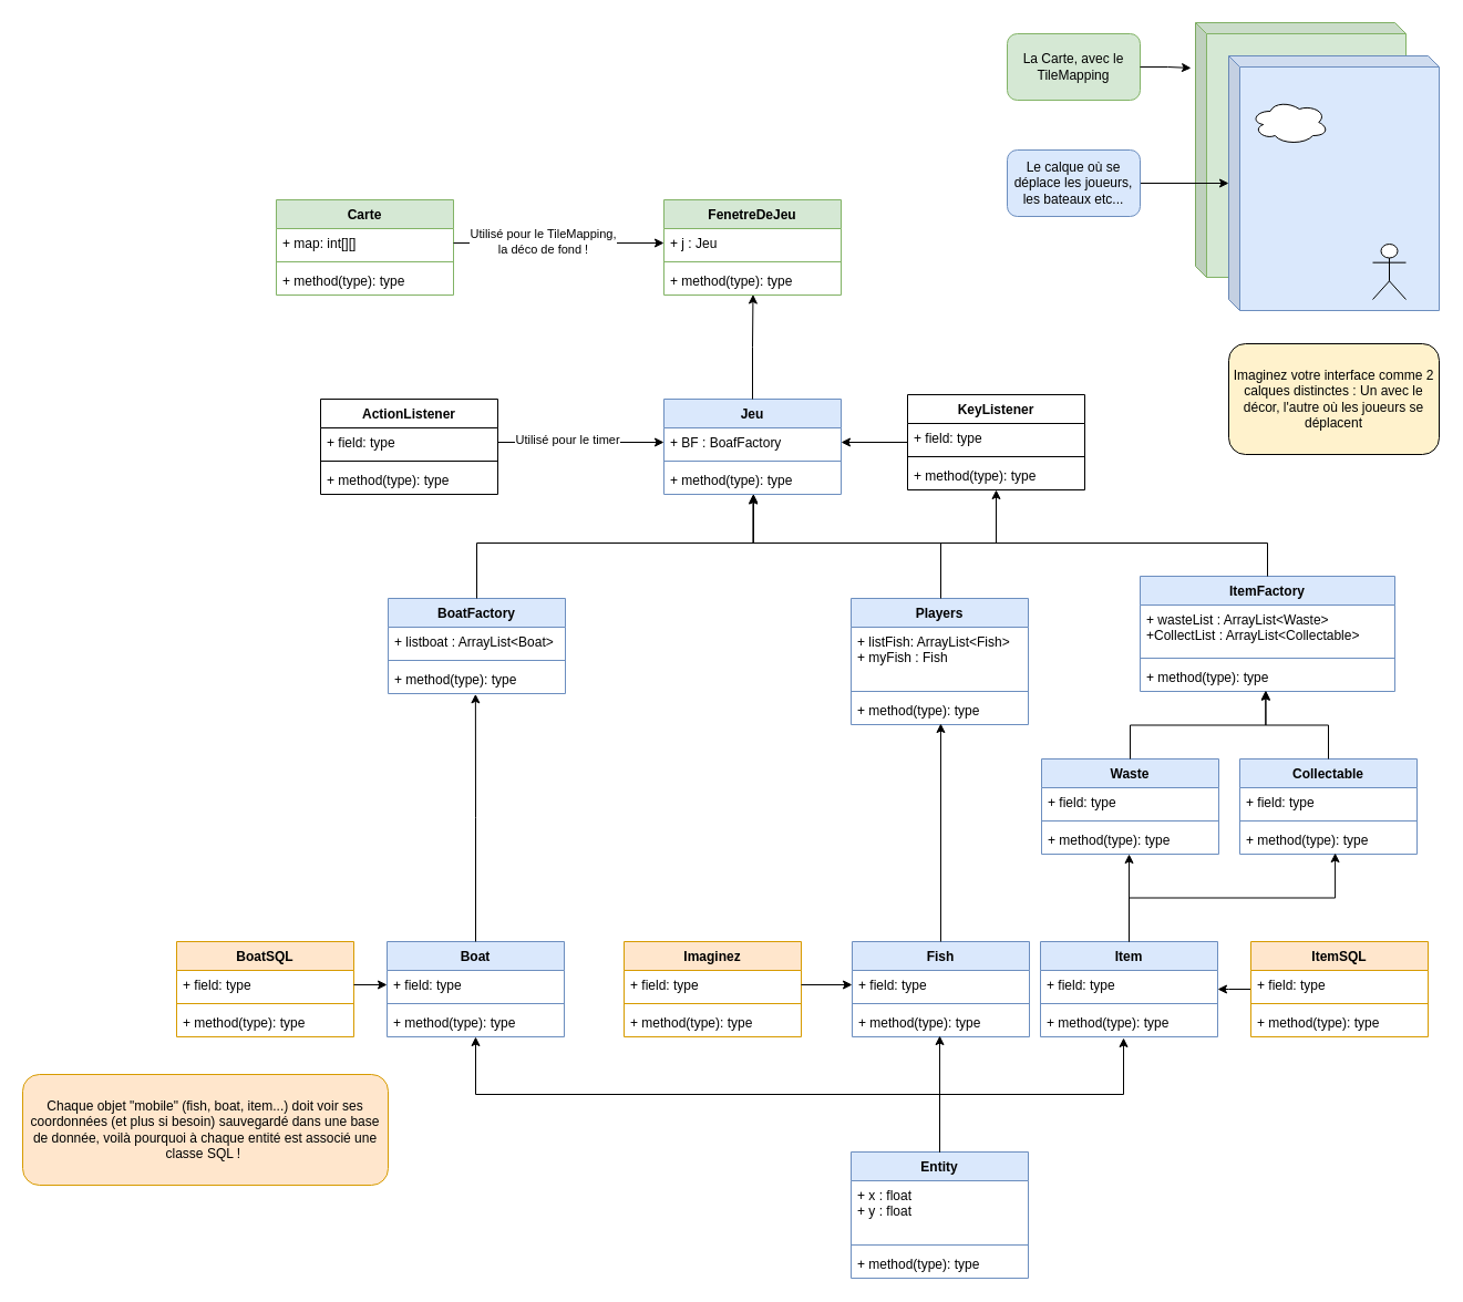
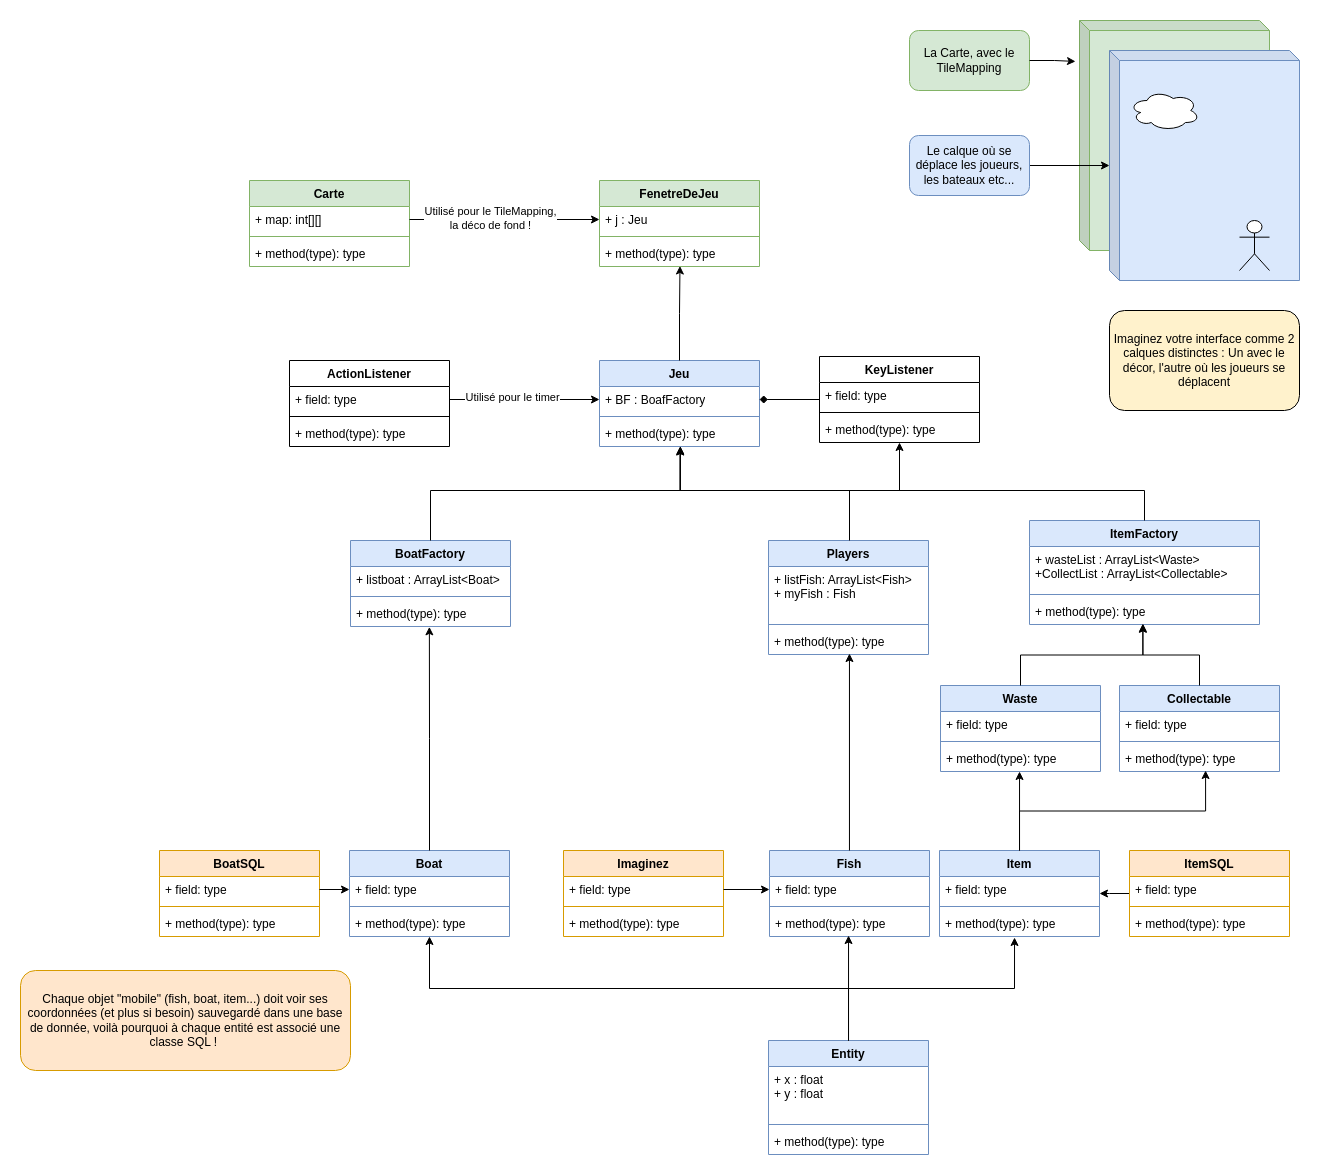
- <mxCell id="58" style="edgeStyle=orthogonalEdgeStyle;rounded=0;orthogonalLoop=1;jettySize=auto;html=1;entryX=1;entryY=0.5;entryDx=0;entryDy=0;" edge="1" parent="1" source="59" target="7"><mxGeometry relative="1" as="geometry" /></mxCell>
+ <mxCell id="58" style="edgeStyle=orthogonalEdgeStyle;rounded=0;orthogonalLoop=1;jettySize=auto;html=1;entryX=1;entryY=0.5;entryDx=0;entryDy=0;endArrow=diamond;" edge="1" parent="1" source="59" target="7"><mxGeometry relative="1" as="geometry" /></mxCell>
